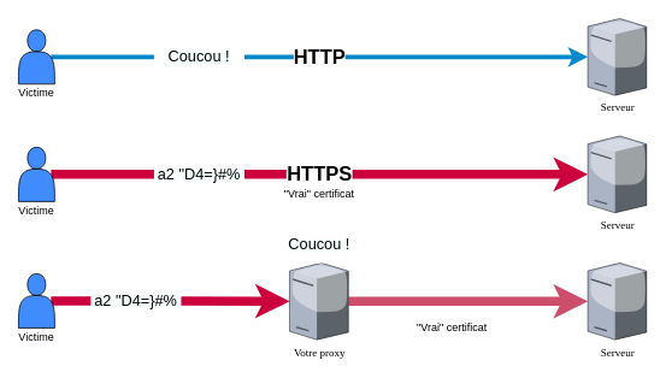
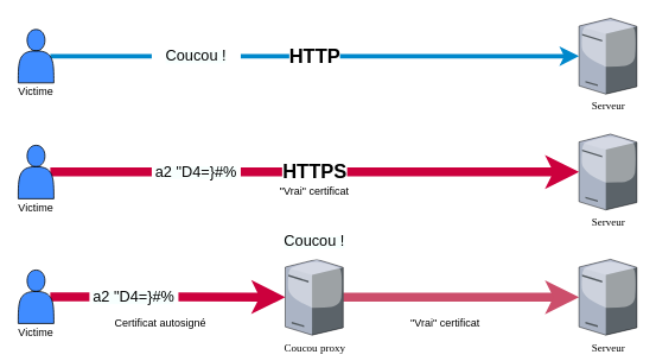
+ <mxCell id="19" value="Certificat autosigné" style="text;html=1;strokeColor=none;fillColor=none;align=center;verticalAlign=middle;whiteSpace=wrap;rounded=0;" vertex="1" parent="1"><mxGeometry x="120" y="353" width="120" height="20" as="geometry" /></mxCell>
- <mxCell id="13" value="Votre proxy" style="verticalLabelPosition=bottom;aspect=fixed;html=1;verticalAlign=top;strokeColor=none;shape=mxgraph.citrix.tower_server;rounded=0;shadow=0;comic=0;fontFamily=Verdana;" vertex="1" parent="1"><mxGeometry x="320" y="290.5" width="65" height="85" as="geometry" /></mxCell>
+ <mxCell id="13" value="Coucou proxy" style="verticalLabelPosition=bottom;aspect=fixed;html=1;verticalAlign=top;strokeColor=none;shape=mxgraph.citrix.tower_server;rounded=0;shadow=0;comic=0;fontFamily=Verdana;" vertex="1" parent="1"><mxGeometry x="320" y="290.5" width="65" height="85" as="geometry" /></mxCell>
